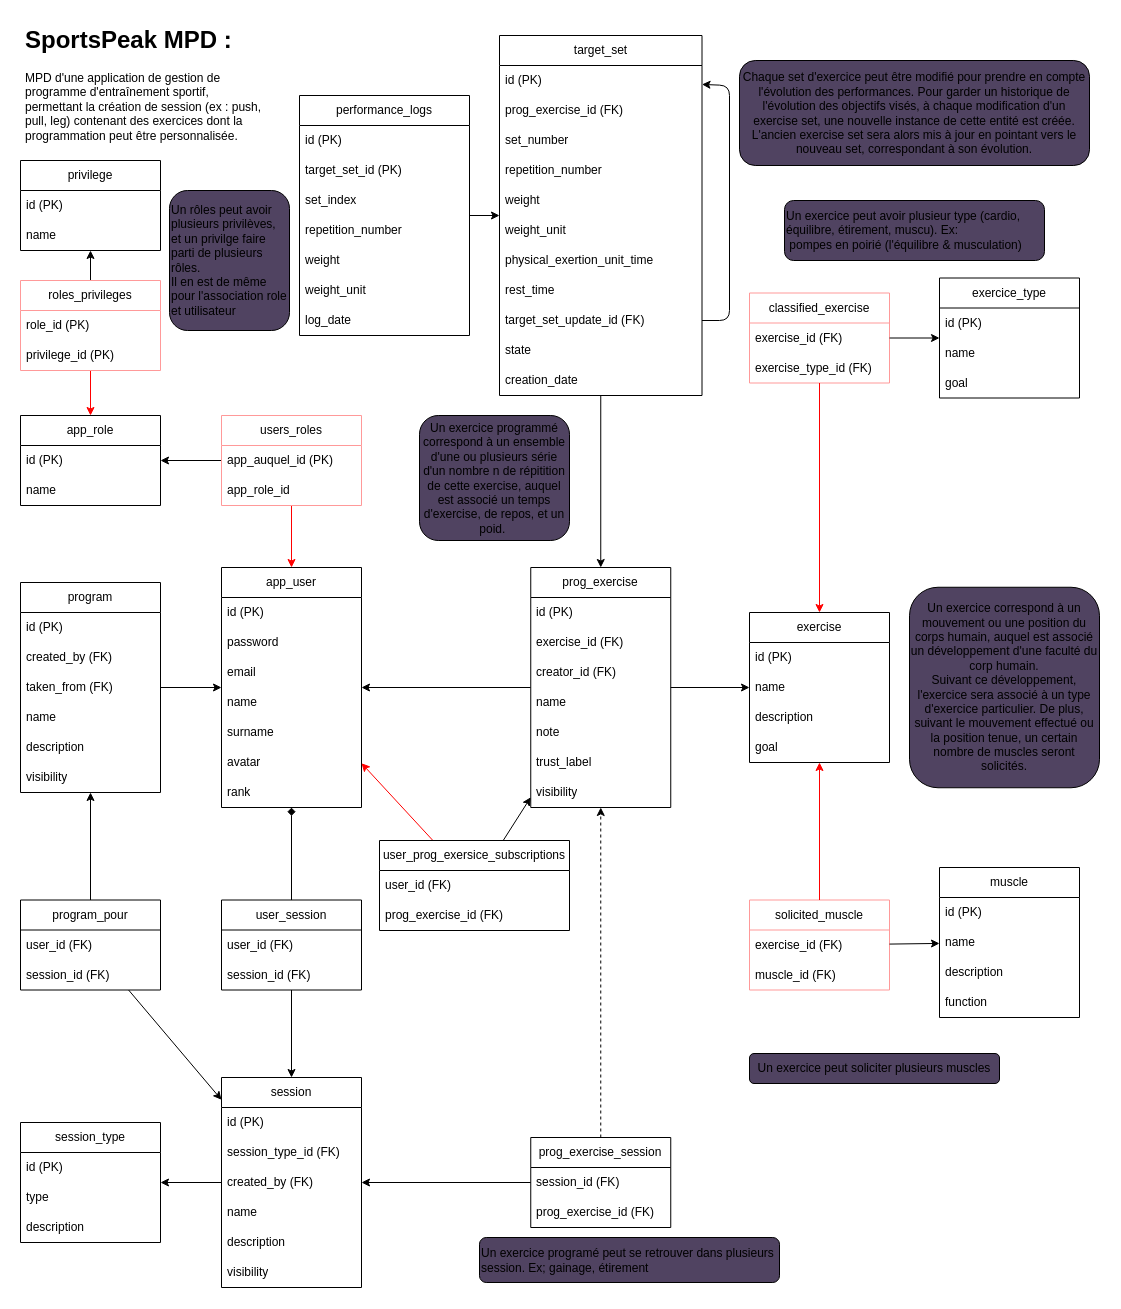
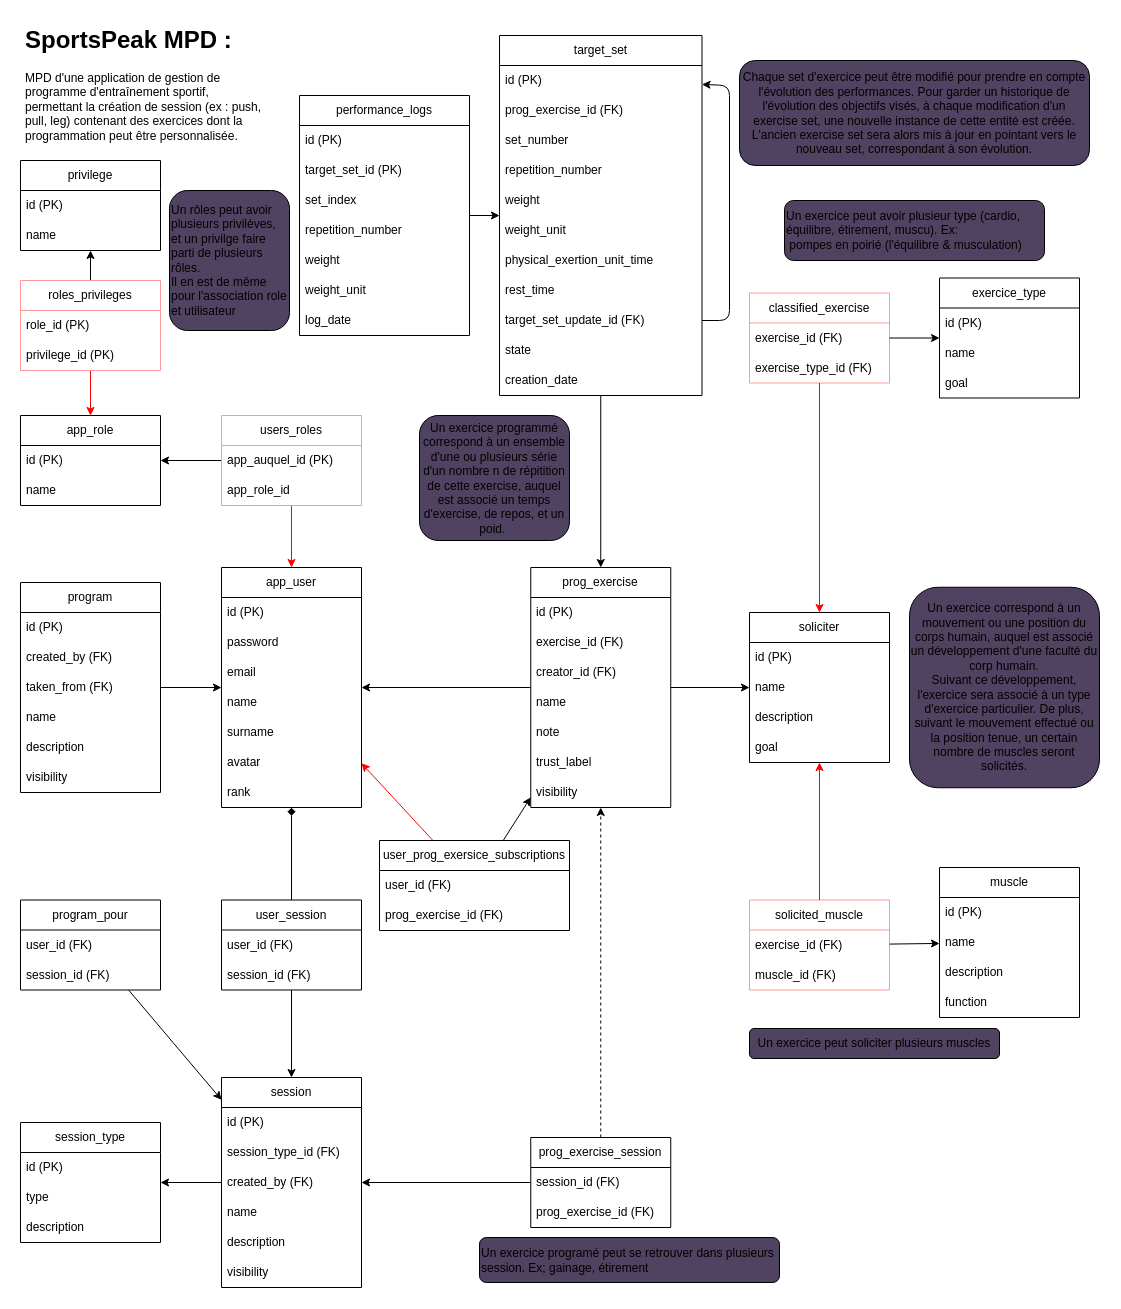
- <mxCell id="2" value="exercise" style="swimlane;fontStyle=0;childLayout=stackLayout;horizontal=1;startSize=30;horizontalStack=0;resizeParent=1;resizeParentMax=0;resizeLast=0;collapsible=1;marginBottom=0;whiteSpace=wrap;html=1;swimlaneFillColor=default;fontColor=default;" parent="1" vertex="1"><mxGeometry x="749" y="612" width="140" height="150" as="geometry" /></mxCell>
+ <mxCell id="2" value="soliciter" style="swimlane;fontStyle=0;childLayout=stackLayout;horizontal=1;startSize=30;horizontalStack=0;resizeParent=1;resizeParentMax=0;resizeLast=0;collapsible=1;marginBottom=0;whiteSpace=wrap;html=1;swimlaneFillColor=default;fontColor=default;" parent="1" vertex="1"><mxGeometry x="749" y="612" width="140" height="150" as="geometry" /></mxCell>
- <mxCell id="80" style="edgeStyle=none;html=1;fontColor=default;" parent="1" source="81" target="32" edge="1"><mxGeometry relative="1" as="geometry" /></mxCell>
- <mxCell id="61" value="Un exercice peut soliciter plusieurs muscles" style="rounded=1;whiteSpace=wrap;html=1;labelBackgroundColor=none;fontColor=default;fillColor=#504361;" parent="1" vertex="1"><mxGeometry x="749" y="1053" width="250" height="30" as="geometry" /></mxCell>
+ <mxCell id="61" value="Un exercice peut soliciter plusieurs muscles" style="rounded=1;whiteSpace=wrap;html=1;labelBackgroundColor=none;fontColor=default;fillColor=#504361;" parent="1" vertex="1"><mxGeometry x="749" y="1028" width="250" height="30" as="geometry" /></mxCell>
